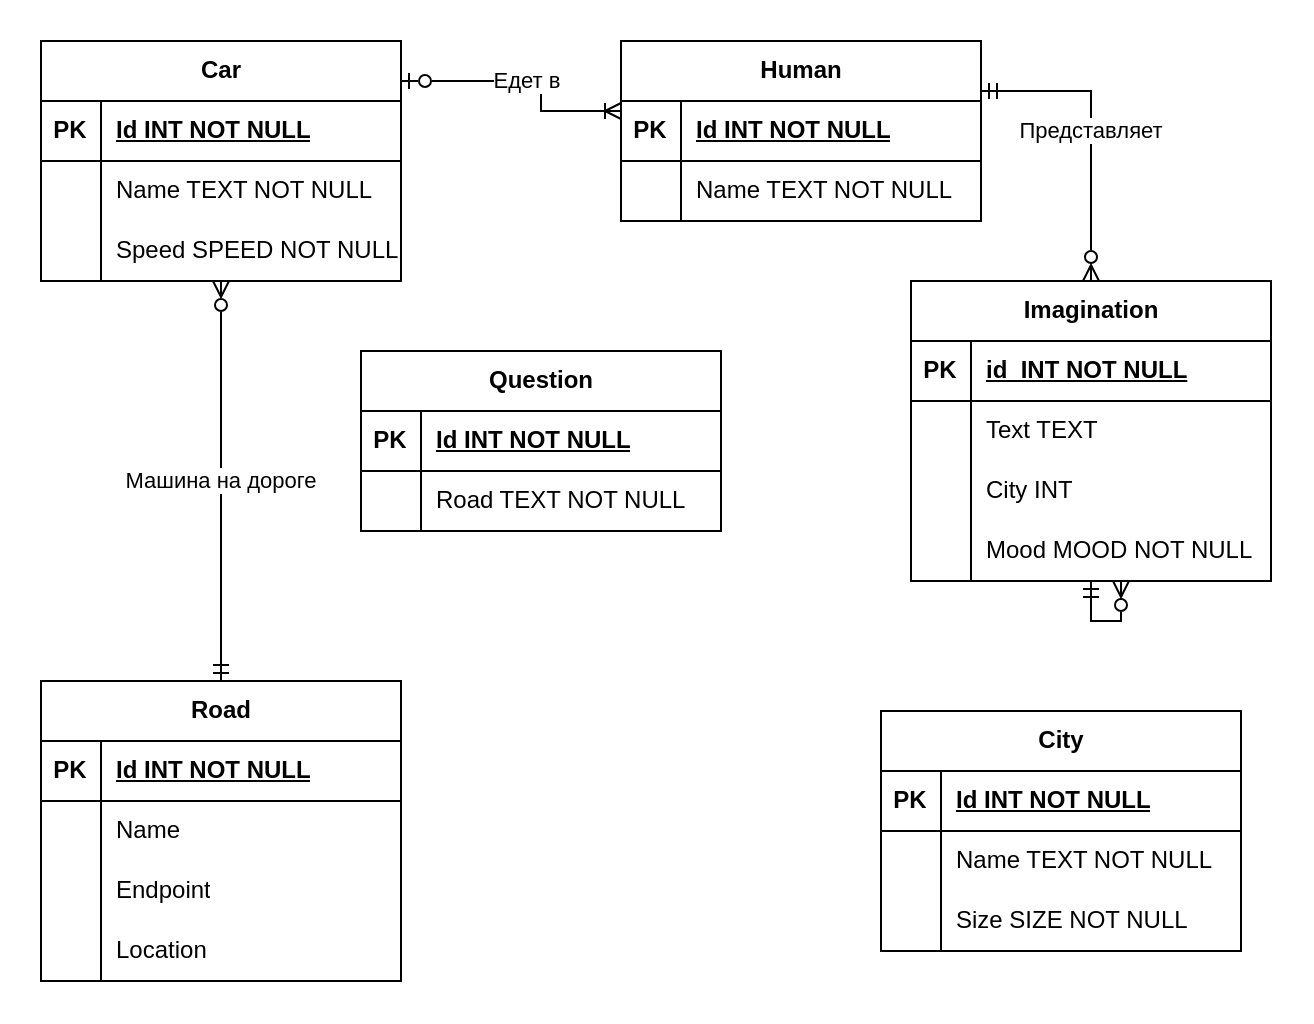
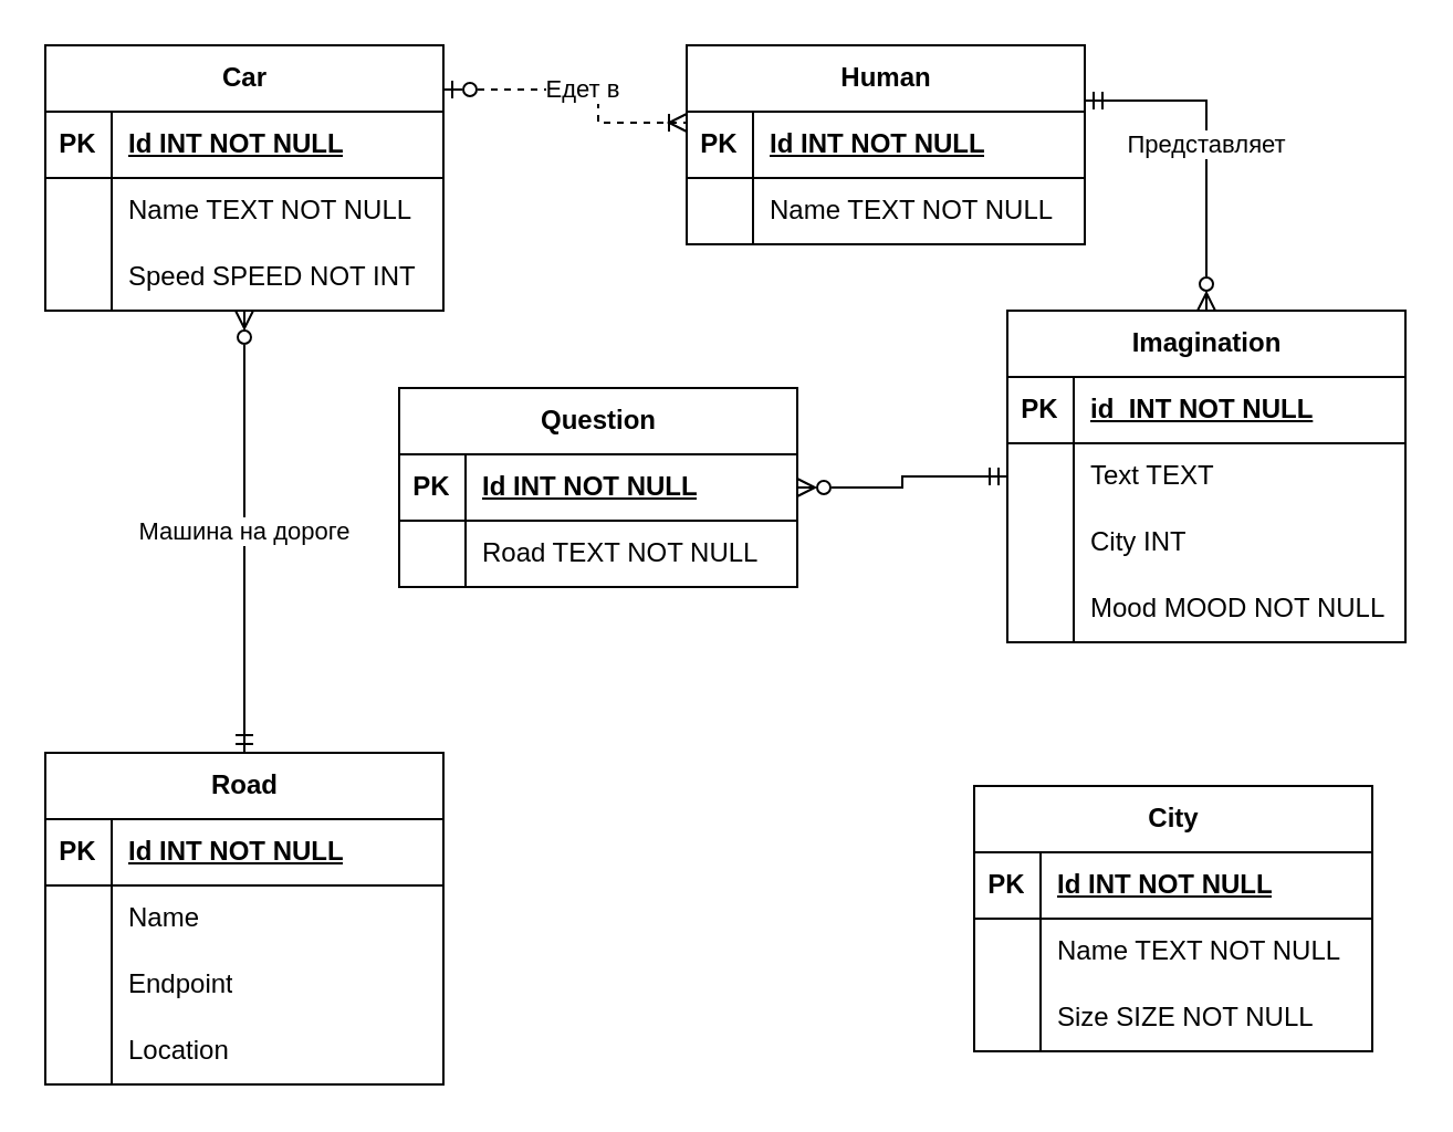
- <mxCell id="5" value="Едет в" style="edgeStyle=orthogonalEdgeStyle;rounded=0;jumpStyle=none;orthogonalLoop=1;jettySize=auto;html=1;startArrow=ERzeroToOne;startFill=0;endArrow=ERoneToMany;endFill=0;" edge="1" parent="1" source="49" target="6"><mxGeometry relative="1" as="geometry"><mxPoint x="205" y="160" as="sourcePoint" /><mxPoint x="290" y="-15" as="targetPoint" /><Array as="points"><mxPoint x="270" y="40" /><mxPoint x="270" y="55" /></Array></mxGeometry></mxCell>
+ <mxCell id="5" value="Едет в" style="edgeStyle=orthogonalEdgeStyle;rounded=0;jumpStyle=none;orthogonalLoop=1;jettySize=auto;html=1;startArrow=ERzeroToOne;startFill=0;endArrow=ERoneToMany;endFill=0;dashed=1;" edge="1" parent="1" source="49" target="6"><mxGeometry relative="1" as="geometry"><mxPoint x="205" y="160" as="sourcePoint" /><mxPoint x="290" y="-15" as="targetPoint" /><Array as="points"><mxPoint x="270" y="40" /><mxPoint x="270" y="55" /></Array></mxGeometry></mxCell>
- <mxCell id="58" value="Speed SPEED NOT NULL" style="shape=partialRectangle;connectable=0;fillColor=none;top=0;left=0;bottom=0;right=0;align=left;spacingLeft=6;overflow=hidden;whiteSpace=wrap;html=1;" vertex="1" parent="56"><mxGeometry x="30" width="150" height="30" as="geometry"><mxRectangle width="150" height="30" as="alternateBounds" /></mxGeometry></mxCell>
+ <mxCell id="58" value="Speed SPEED NOT INT" style="shape=partialRectangle;connectable=0;fillColor=none;top=0;left=0;bottom=0;right=0;align=left;spacingLeft=6;overflow=hidden;whiteSpace=wrap;html=1;" vertex="1" parent="56"><mxGeometry x="30" width="150" height="30" as="geometry"><mxRectangle width="150" height="30" as="alternateBounds" /></mxGeometry></mxCell>
- <mxCell id="2" value="" style="edgeStyle=orthogonalEdgeStyle;rounded=0;orthogonalLoop=1;jettySize=auto;html=1;startArrow=ERmandOne;startFill=0;endArrow=ERzeroToMany;endFill=0;" edge="1" parent="1" source="13" target="25"><mxGeometry x="0.004" relative="1" as="geometry"><mxPoint as="offset" /><mxPoint x="315" y="215" as="targetPoint" /></mxGeometry></mxCell>
+ <mxCell id="2" value="" style="edgeStyle=orthogonalEdgeStyle;rounded=0;orthogonalLoop=1;jettySize=auto;html=1;startArrow=ERmandOne;startFill=0;endArrow=ERzeroToMany;endFill=0;" edge="1" parent="1" source="13" target="59"><mxGeometry x="0.004" relative="1" as="geometry"><mxPoint as="offset" /><mxPoint x="315" y="215" as="targetPoint" /></mxGeometry></mxCell>
